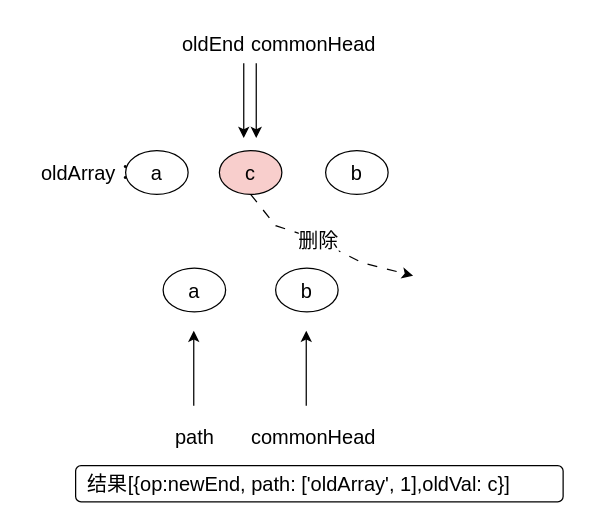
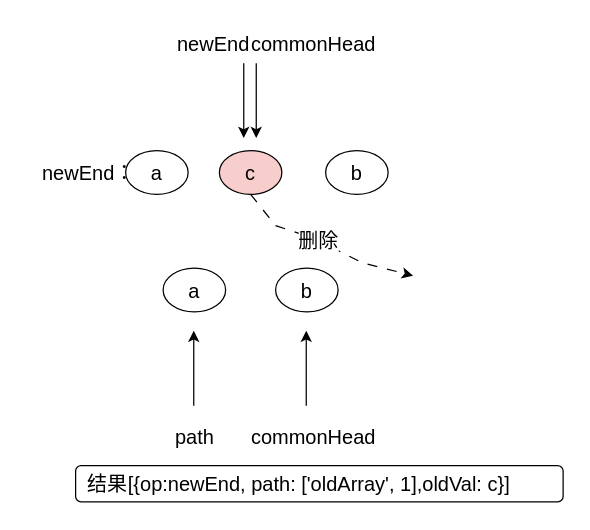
- <mxCell id="14" value="oldEnd" style="text;html=1;align=center;verticalAlign=middle;resizable=0;points=[];autosize=1;strokeColor=none;fillColor=none;fontSize=16;" parent="1" vertex="1"><mxGeometry x="135" y="20" width="70" height="30" as="geometry" /></mxCell>
+ <mxCell id="14" value="newEnd" style="text;html=1;align=center;verticalAlign=middle;resizable=0;points=[];autosize=1;strokeColor=none;fillColor=none;fontSize=16;" parent="1" vertex="1"><mxGeometry x="135" y="20" width="70" height="30" as="geometry" /></mxCell>
- <mxCell id="11" value="oldArray：" style="text;html=1;align=center;verticalAlign=middle;resizable=0;points=[];autosize=1;strokeColor=none;fillColor=none;fontSize=16;" parent="1" vertex="1"><mxGeometry x="20" y="122.5" width="100" height="30" as="geometry" /></mxCell>
+ <mxCell id="11" value="newEnd：" style="text;html=1;align=center;verticalAlign=middle;resizable=0;points=[];autosize=1;strokeColor=none;fillColor=none;fontSize=16;" parent="1" vertex="1"><mxGeometry x="20" y="122.5" width="100" height="30" as="geometry" /></mxCell>
